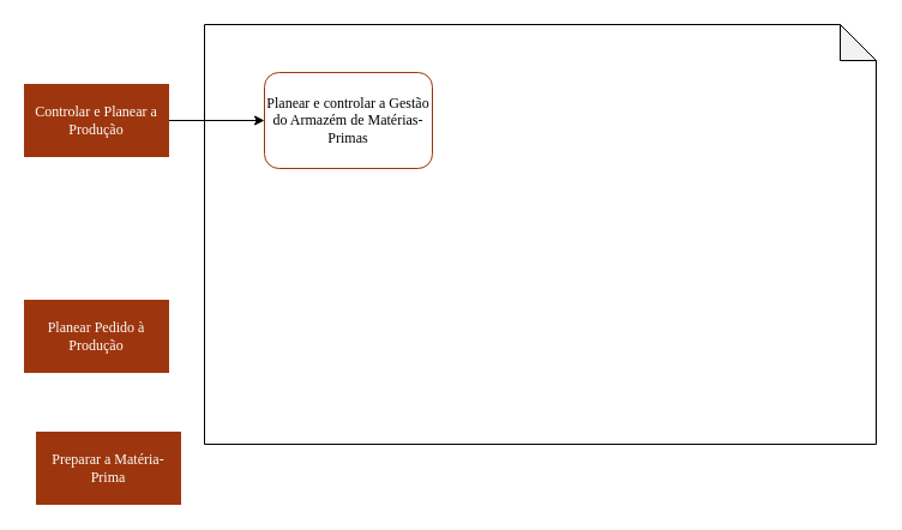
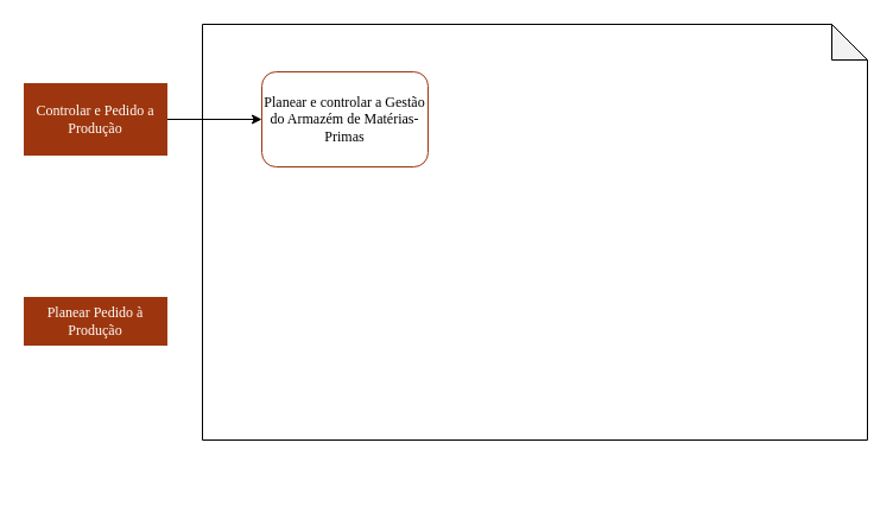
- <mxCell id="4" value="Controlar e Planear a Produção" style="rounded=0;whiteSpace=wrap;html=1;fontColor=#FFFFFF;fillColor=#9D360E;strokeColor=#9D360E;fontFamily=Cambria;" vertex="1" parent="1"><mxGeometry x="20" y="70" width="120" height="60" as="geometry" /></mxCell>
+ <mxCell id="4" value="Controlar e Pedido a Produção" style="rounded=0;whiteSpace=wrap;html=1;fontColor=#FFFFFF;fillColor=#9D360E;strokeColor=#9D360E;fontFamily=Cambria;" vertex="1" parent="1"><mxGeometry x="20" y="70" width="120" height="60" as="geometry" /></mxCell>
- <mxCell id="5" value="Planear Pedido à Produção" style="rounded=0;whiteSpace=wrap;html=1;fontColor=#FFFFFF;strokeColor=#9D360E;fillColor=#9D360E;fontFamily=Cambria;" vertex="1" parent="1"><mxGeometry x="20" y="250" width="120" height="60" as="geometry" /></mxCell>
+ <mxCell id="5" value="Planear Pedido à Produção" style="rounded=0;whiteSpace=wrap;html=1;fontColor=#FFFFFF;strokeColor=#9D360E;fillColor=#9D360E;fontFamily=Cambria;" vertex="1" parent="1"><mxGeometry x="20" y="250" width="120" height="40" as="geometry" /></mxCell>
- <mxCell id="6" value="Preparar a Matéria-Prima" style="rounded=0;whiteSpace=wrap;html=1;fontColor=#FFFFFF;strokeColor=#9D360E;fillColor=#9D360E;fontFamily=Cambria;" vertex="1" parent="1"><mxGeometry x="30" y="360" width="120" height="60" as="geometry" /></mxCell>
